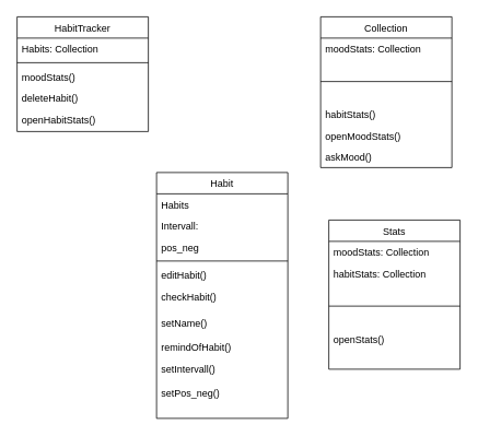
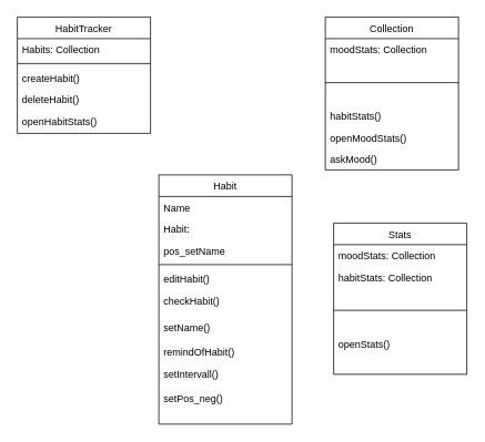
- <mxCell id="16" value="moodStats()" style="text;align=left;verticalAlign=top;spacingLeft=4;spacingRight=4;overflow=hidden;rotatable=0;points=[[0,0.5],[1,0.5]];portConstraint=eastwest;rounded=0;shadow=0;html=0;" vertex="1" parent="13"><mxGeometry y="60" width="160" height="26" as="geometry" /></mxCell>
+ <mxCell id="16" value="createHabit()" style="text;align=left;verticalAlign=top;spacingLeft=4;spacingRight=4;overflow=hidden;rotatable=0;points=[[0,0.5],[1,0.5]];portConstraint=eastwest;rounded=0;shadow=0;html=0;" vertex="1" parent="13"><mxGeometry y="60" width="160" height="26" as="geometry" /></mxCell>
- <mxCell id="3" value="Habits" style="text;align=left;verticalAlign=top;spacingLeft=4;spacingRight=4;overflow=hidden;rotatable=0;points=[[0,0.5],[1,0.5]];portConstraint=eastwest;" parent="2" vertex="1"><mxGeometry y="26" width="160" height="26" as="geometry" /></mxCell>
+ <mxCell id="3" value="Name" style="text;align=left;verticalAlign=top;spacingLeft=4;spacingRight=4;overflow=hidden;rotatable=0;points=[[0,0.5],[1,0.5]];portConstraint=eastwest;" parent="2" vertex="1"><mxGeometry y="26" width="160" height="26" as="geometry" /></mxCell>
- <mxCell id="4" value="Intervall: " style="text;align=left;verticalAlign=top;spacingLeft=4;spacingRight=4;overflow=hidden;rotatable=0;points=[[0,0.5],[1,0.5]];portConstraint=eastwest;rounded=0;shadow=0;html=0;" parent="2" vertex="1"><mxGeometry y="52" width="160" height="26" as="geometry" /></mxCell>
+ <mxCell id="4" value="Habit: " style="text;align=left;verticalAlign=top;spacingLeft=4;spacingRight=4;overflow=hidden;rotatable=0;points=[[0,0.5],[1,0.5]];portConstraint=eastwest;rounded=0;shadow=0;html=0;" parent="2" vertex="1"><mxGeometry y="52" width="160" height="26" as="geometry" /></mxCell>
- <mxCell id="5" value="pos_neg" style="text;align=left;verticalAlign=top;spacingLeft=4;spacingRight=4;overflow=hidden;rotatable=0;points=[[0,0.5],[1,0.5]];portConstraint=eastwest;rounded=0;shadow=0;html=0;" parent="2" vertex="1"><mxGeometry y="78" width="160" height="26" as="geometry" /></mxCell>
+ <mxCell id="5" value="pos_setName" style="text;align=left;verticalAlign=top;spacingLeft=4;spacingRight=4;overflow=hidden;rotatable=0;points=[[0,0.5],[1,0.5]];portConstraint=eastwest;rounded=0;shadow=0;html=0;" parent="2" vertex="1"><mxGeometry y="78" width="160" height="26" as="geometry" /></mxCell>
